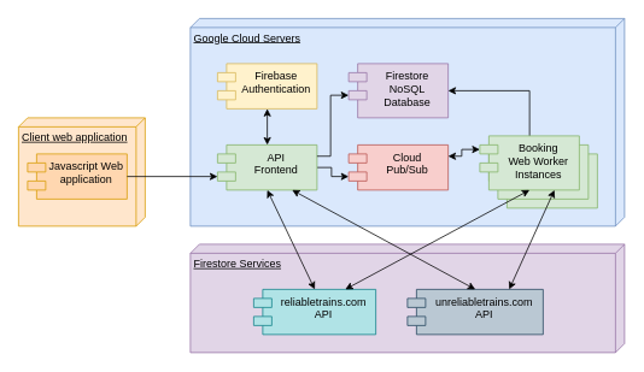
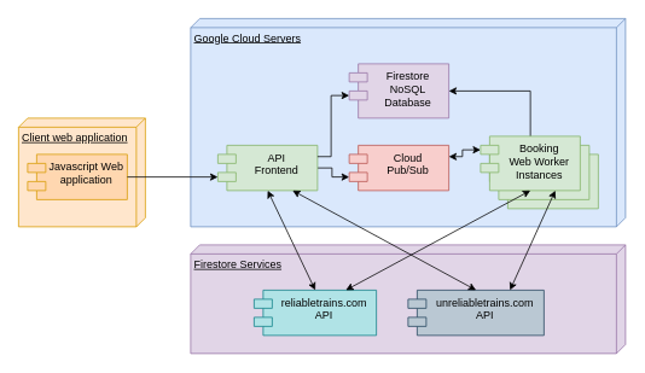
- <mxCell id="6" value="Firebase Authentication" style="shape=module;align=left;spacingLeft=20;align=center;verticalAlign=top;whiteSpace=wrap;html=1;fillColor=#fff2cc;strokeColor=#d6b656;" vertex="1" parent="1"><mxGeometry x="240" y="70" width="110" height="50" as="geometry" /></mxCell>
- <mxCell id="7" style="edgeStyle=orthogonalEdgeStyle;rounded=0;orthogonalLoop=1;jettySize=auto;html=1;exitX=0.5;exitY=0;exitDx=0;exitDy=0;entryX=0.5;entryY=1;entryDx=0;entryDy=0;startArrow=classic;startFill=1;" edge="1" parent="1" source="9" target="6"><mxGeometry relative="1" as="geometry" /></mxCell>
